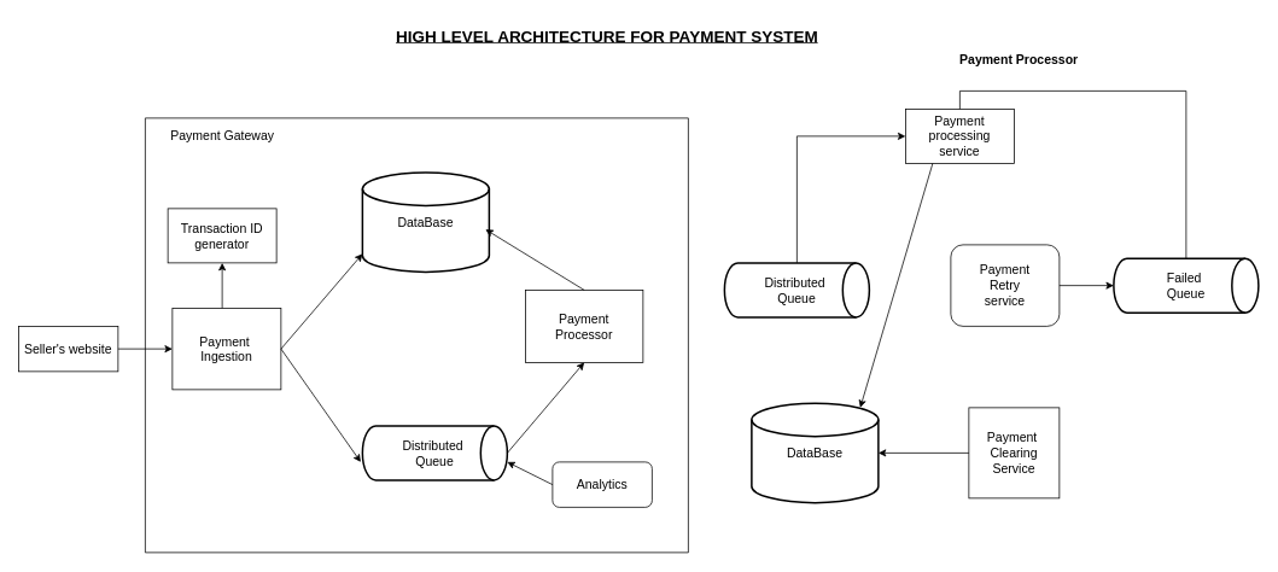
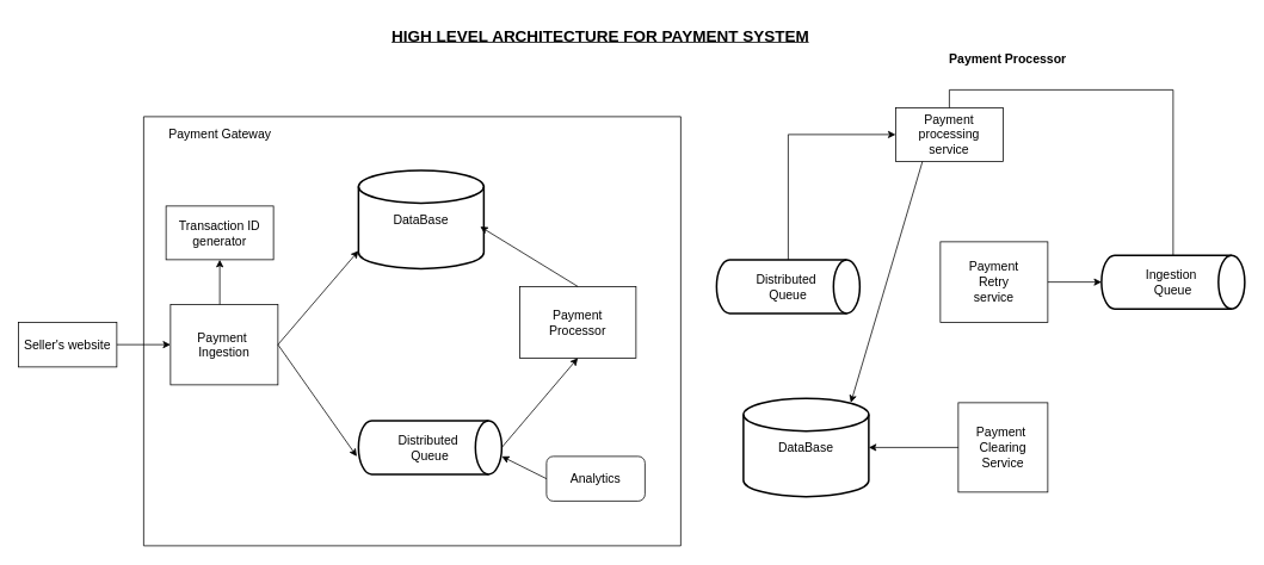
- <mxCell id="23" value="Payment&lt;br&gt;Retry &lt;br&gt;service" style="whiteSpace=wrap;html=1;fontSize=14;rounded=1;" vertex="1" parent="1"><mxGeometry x="1050" y="270" width="120" height="90" as="geometry" /></mxCell>
+ <mxCell id="23" value="Payment&lt;br&gt;Retry &lt;br&gt;service" style="rounded=0;whiteSpace=wrap;html=1;fontSize=14;" vertex="1" parent="1"><mxGeometry x="1050" y="270" width="120" height="90" as="geometry" /></mxCell>
- <mxCell id="22" value="&lt;font style=&quot;font-size: 14px;&quot;&gt;Failed&amp;nbsp;&lt;br&gt;Queue&lt;/font&gt;" style="strokeWidth=2;html=1;shape=mxgraph.flowchart.direct_data;whiteSpace=wrap;" vertex="1" parent="1"><mxGeometry x="1230" y="285" width="160" height="60" as="geometry" /></mxCell>
+ <mxCell id="22" value="&lt;font style=&quot;font-size: 14px;&quot;&gt;Ingestion&amp;nbsp;&lt;br&gt;Queue&lt;/font&gt;" style="strokeWidth=2;html=1;shape=mxgraph.flowchart.direct_data;whiteSpace=wrap;" vertex="1" parent="1"><mxGeometry x="1230" y="285" width="160" height="60" as="geometry" /></mxCell>
